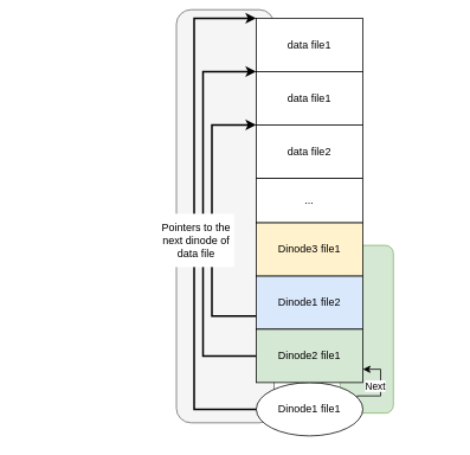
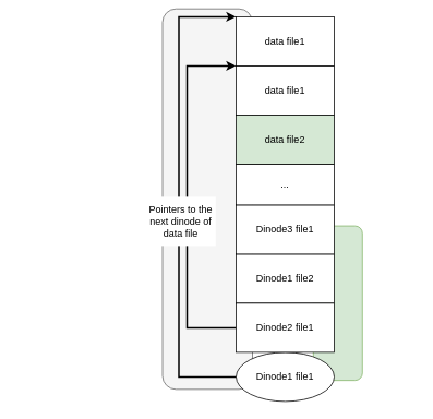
- <mxCell id="7" style="edgeStyle=orthogonalEdgeStyle;rounded=0;orthogonalLoop=1;jettySize=auto;html=1;exitX=0;exitY=0.75;exitDx=0;exitDy=0;entryX=0;entryY=0;entryDx=0;entryDy=0;strokeWidth=2;" parent="1" source="8" target="17" edge="1"><mxGeometry relative="1" as="geometry"><Array as="points"><mxPoint x="238" y="355" /><mxPoint x="238" y="140" /></Array></mxGeometry></mxCell>
- <mxCell id="17" value="data file2" style="rounded=0;whiteSpace=wrap;html=1;" parent="1" vertex="1"><mxGeometry x="288" y="140" width="120" height="60" as="geometry" /></mxCell>
+ <mxCell id="17" value="data file2" style="rounded=0;whiteSpace=wrap;html=1;fillColor=#d5e8d4;" parent="1" vertex="1"><mxGeometry x="288" y="140" width="120" height="60" as="geometry" /></mxCell>
- <mxCell id="12" value="Dinode3 file1" style="rounded=0;whiteSpace=wrap;html=1;fillColor=#fff2cc;" parent="1" vertex="1"><mxGeometry x="288" y="250" width="120" height="60" as="geometry" /></mxCell>
+ <mxCell id="12" value="Dinode3 file1" style="rounded=0;whiteSpace=wrap;html=1;" parent="1" vertex="1"><mxGeometry x="288" y="250" width="120" height="60" as="geometry" /></mxCell>
- <mxCell id="8" value="Dinode1 file2" style="rounded=0;whiteSpace=wrap;html=1;fillColor=#dae8fc;" parent="1" vertex="1"><mxGeometry x="288" y="310" width="120" height="60" as="geometry" /></mxCell>
+ <mxCell id="8" value="Dinode1 file2" style="rounded=0;whiteSpace=wrap;html=1;" parent="1" vertex="1"><mxGeometry x="288" y="310" width="120" height="60" as="geometry" /></mxCell>
- <mxCell id="11" value="Dinode2 file1" style="rounded=0;whiteSpace=wrap;html=1;fillColor=#d5e8d4;" parent="1" vertex="1"><mxGeometry x="288" y="370" width="120" height="60" as="geometry" /></mxCell>
+ <mxCell id="11" value="Dinode2 file1" style="rounded=0;whiteSpace=wrap;html=1;" parent="1" vertex="1"><mxGeometry x="288" y="370" width="120" height="60" as="geometry" /></mxCell>
- <mxCell id="4" style="edgeStyle=orthogonalEdgeStyle;rounded=0;orthogonalLoop=1;jettySize=auto;html=1;exitX=1;exitY=0.25;exitDx=0;exitDy=0;entryX=1;entryY=0.75;entryDx=0;entryDy=0;strokeColor=#000000;" parent="1" source="6" target="11" edge="1"><mxGeometry relative="1" as="geometry"><Array as="points"><mxPoint x="428" y="445" /><mxPoint x="428" y="415" /></Array></mxGeometry></mxCell>
- <mxCell id="5" value="Next" style="edgeLabel;html=1;align=center;verticalAlign=middle;resizable=0;points=[];" parent="4" vertex="1" connectable="0"><mxGeometry x="-0.343" relative="1" as="geometry"><mxPoint x="-5" y="-12" as="offset" /></mxGeometry></mxCell>
